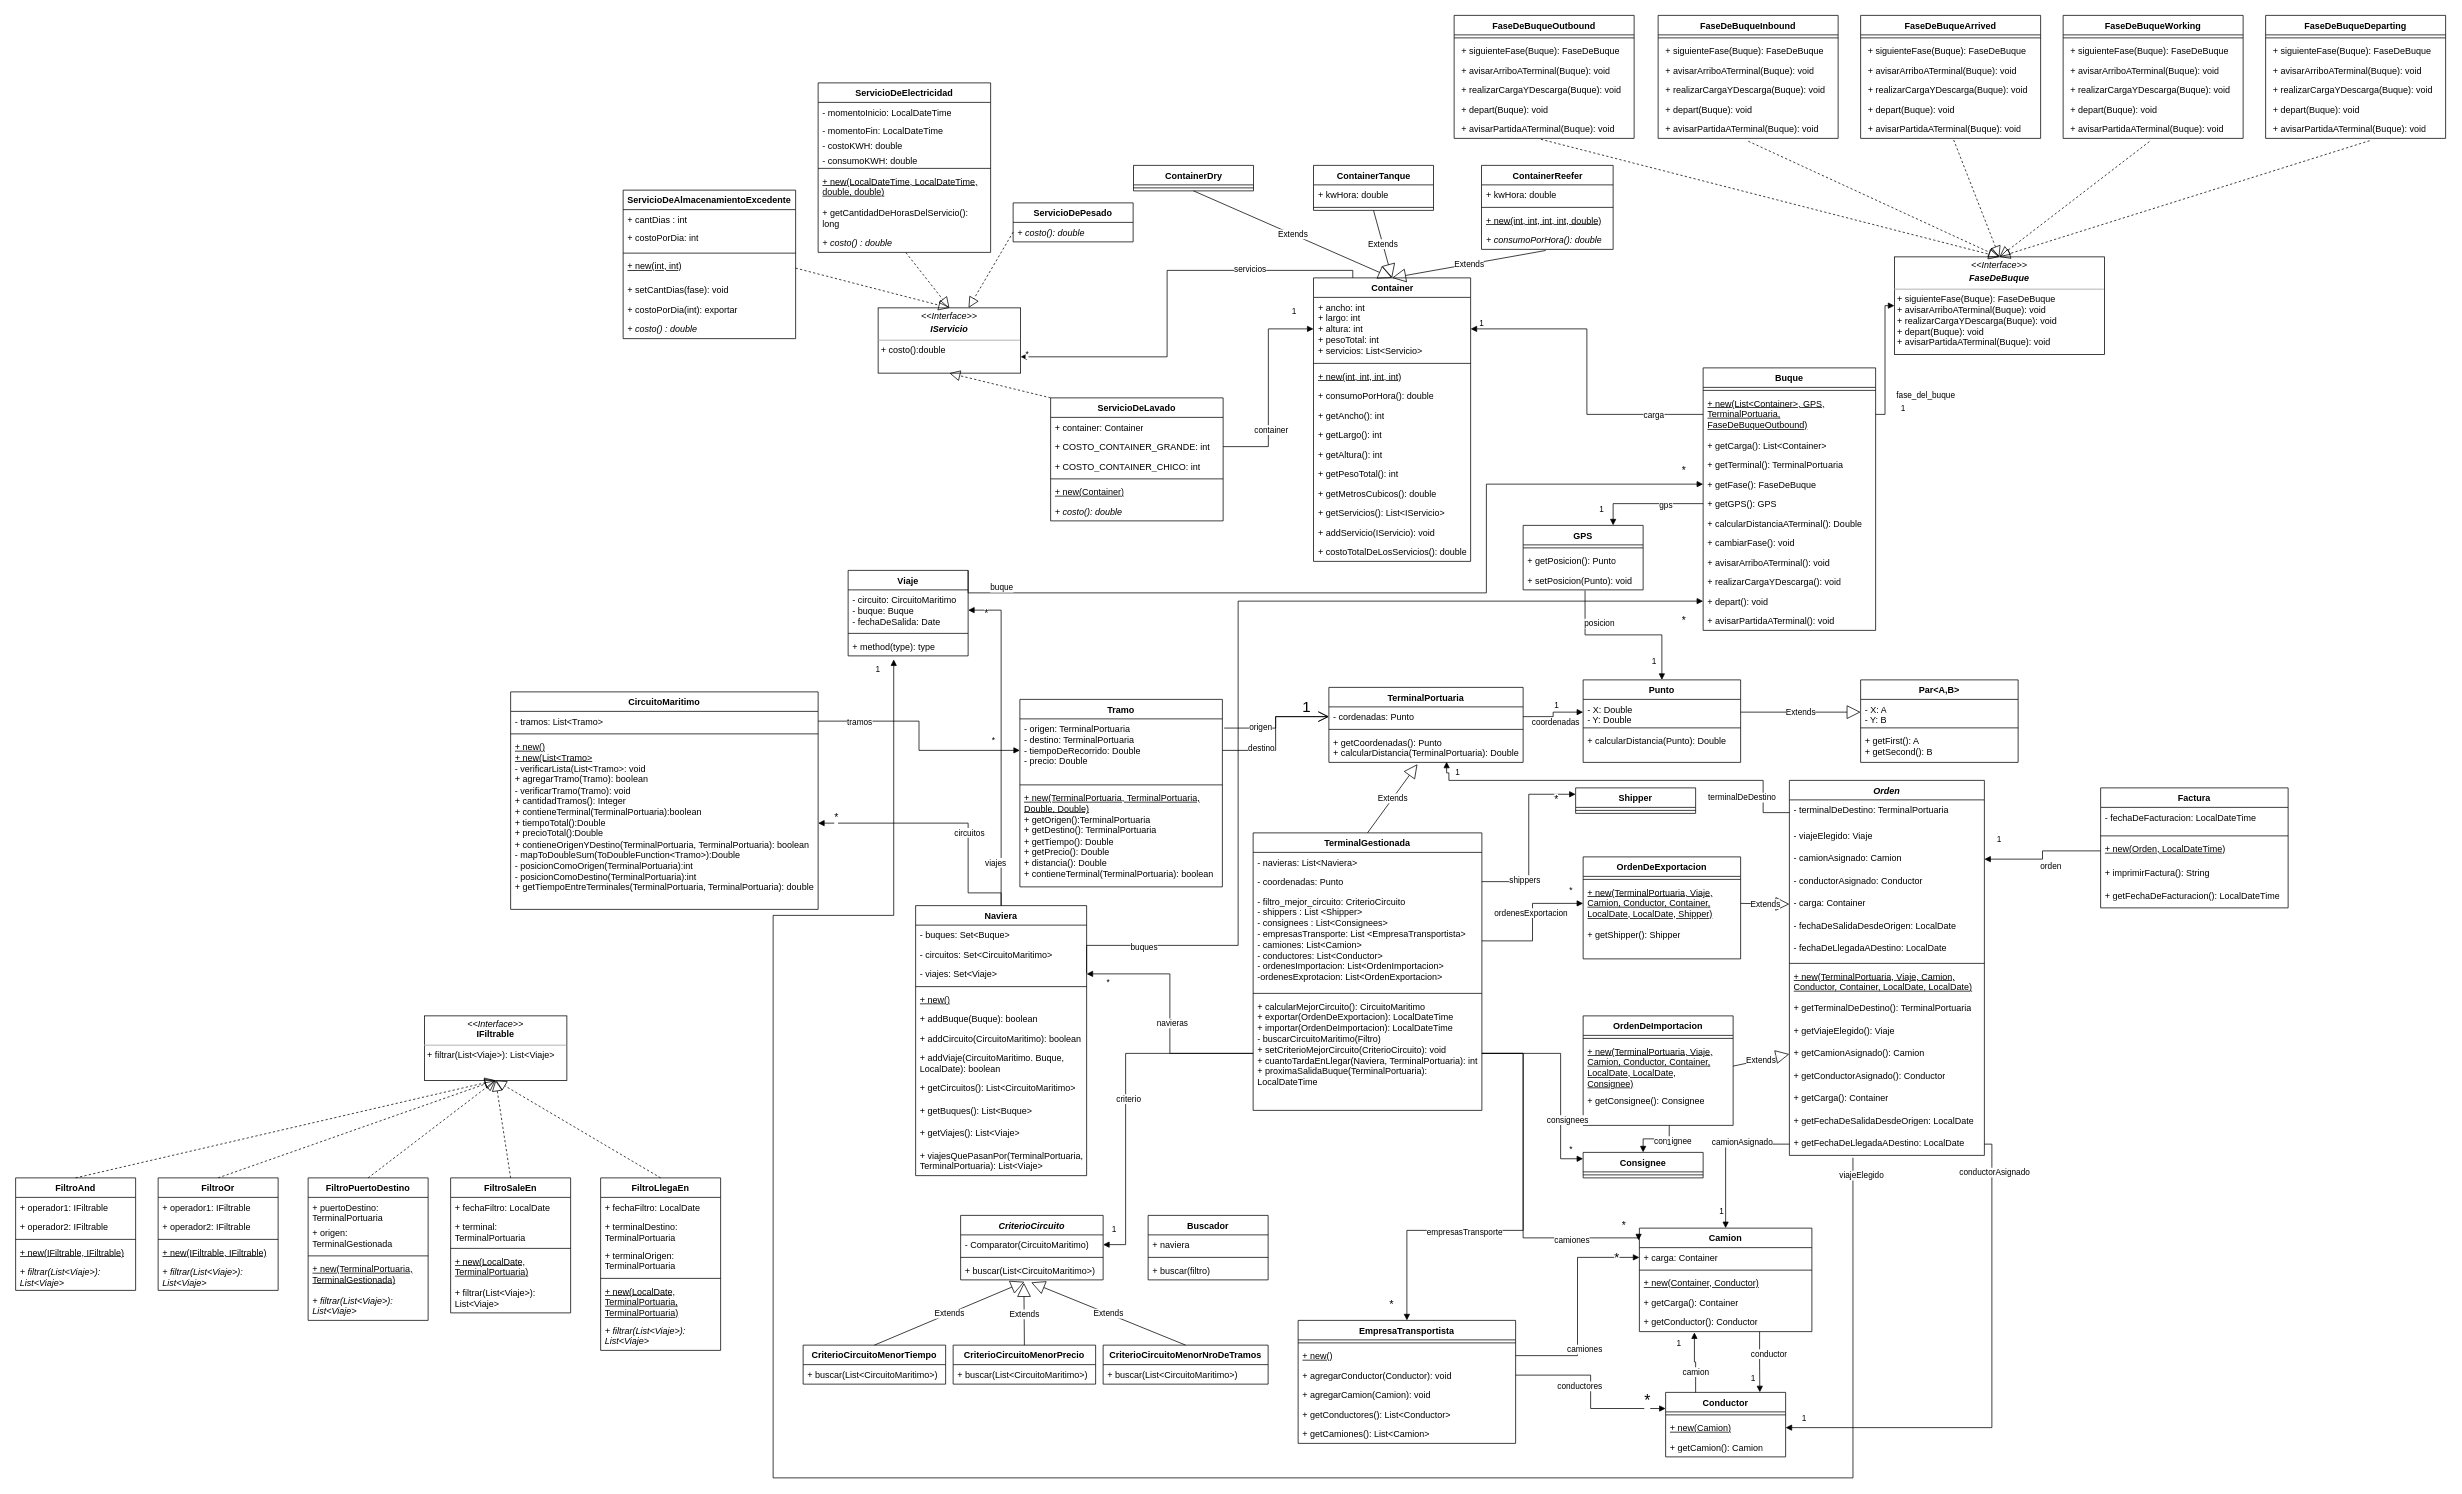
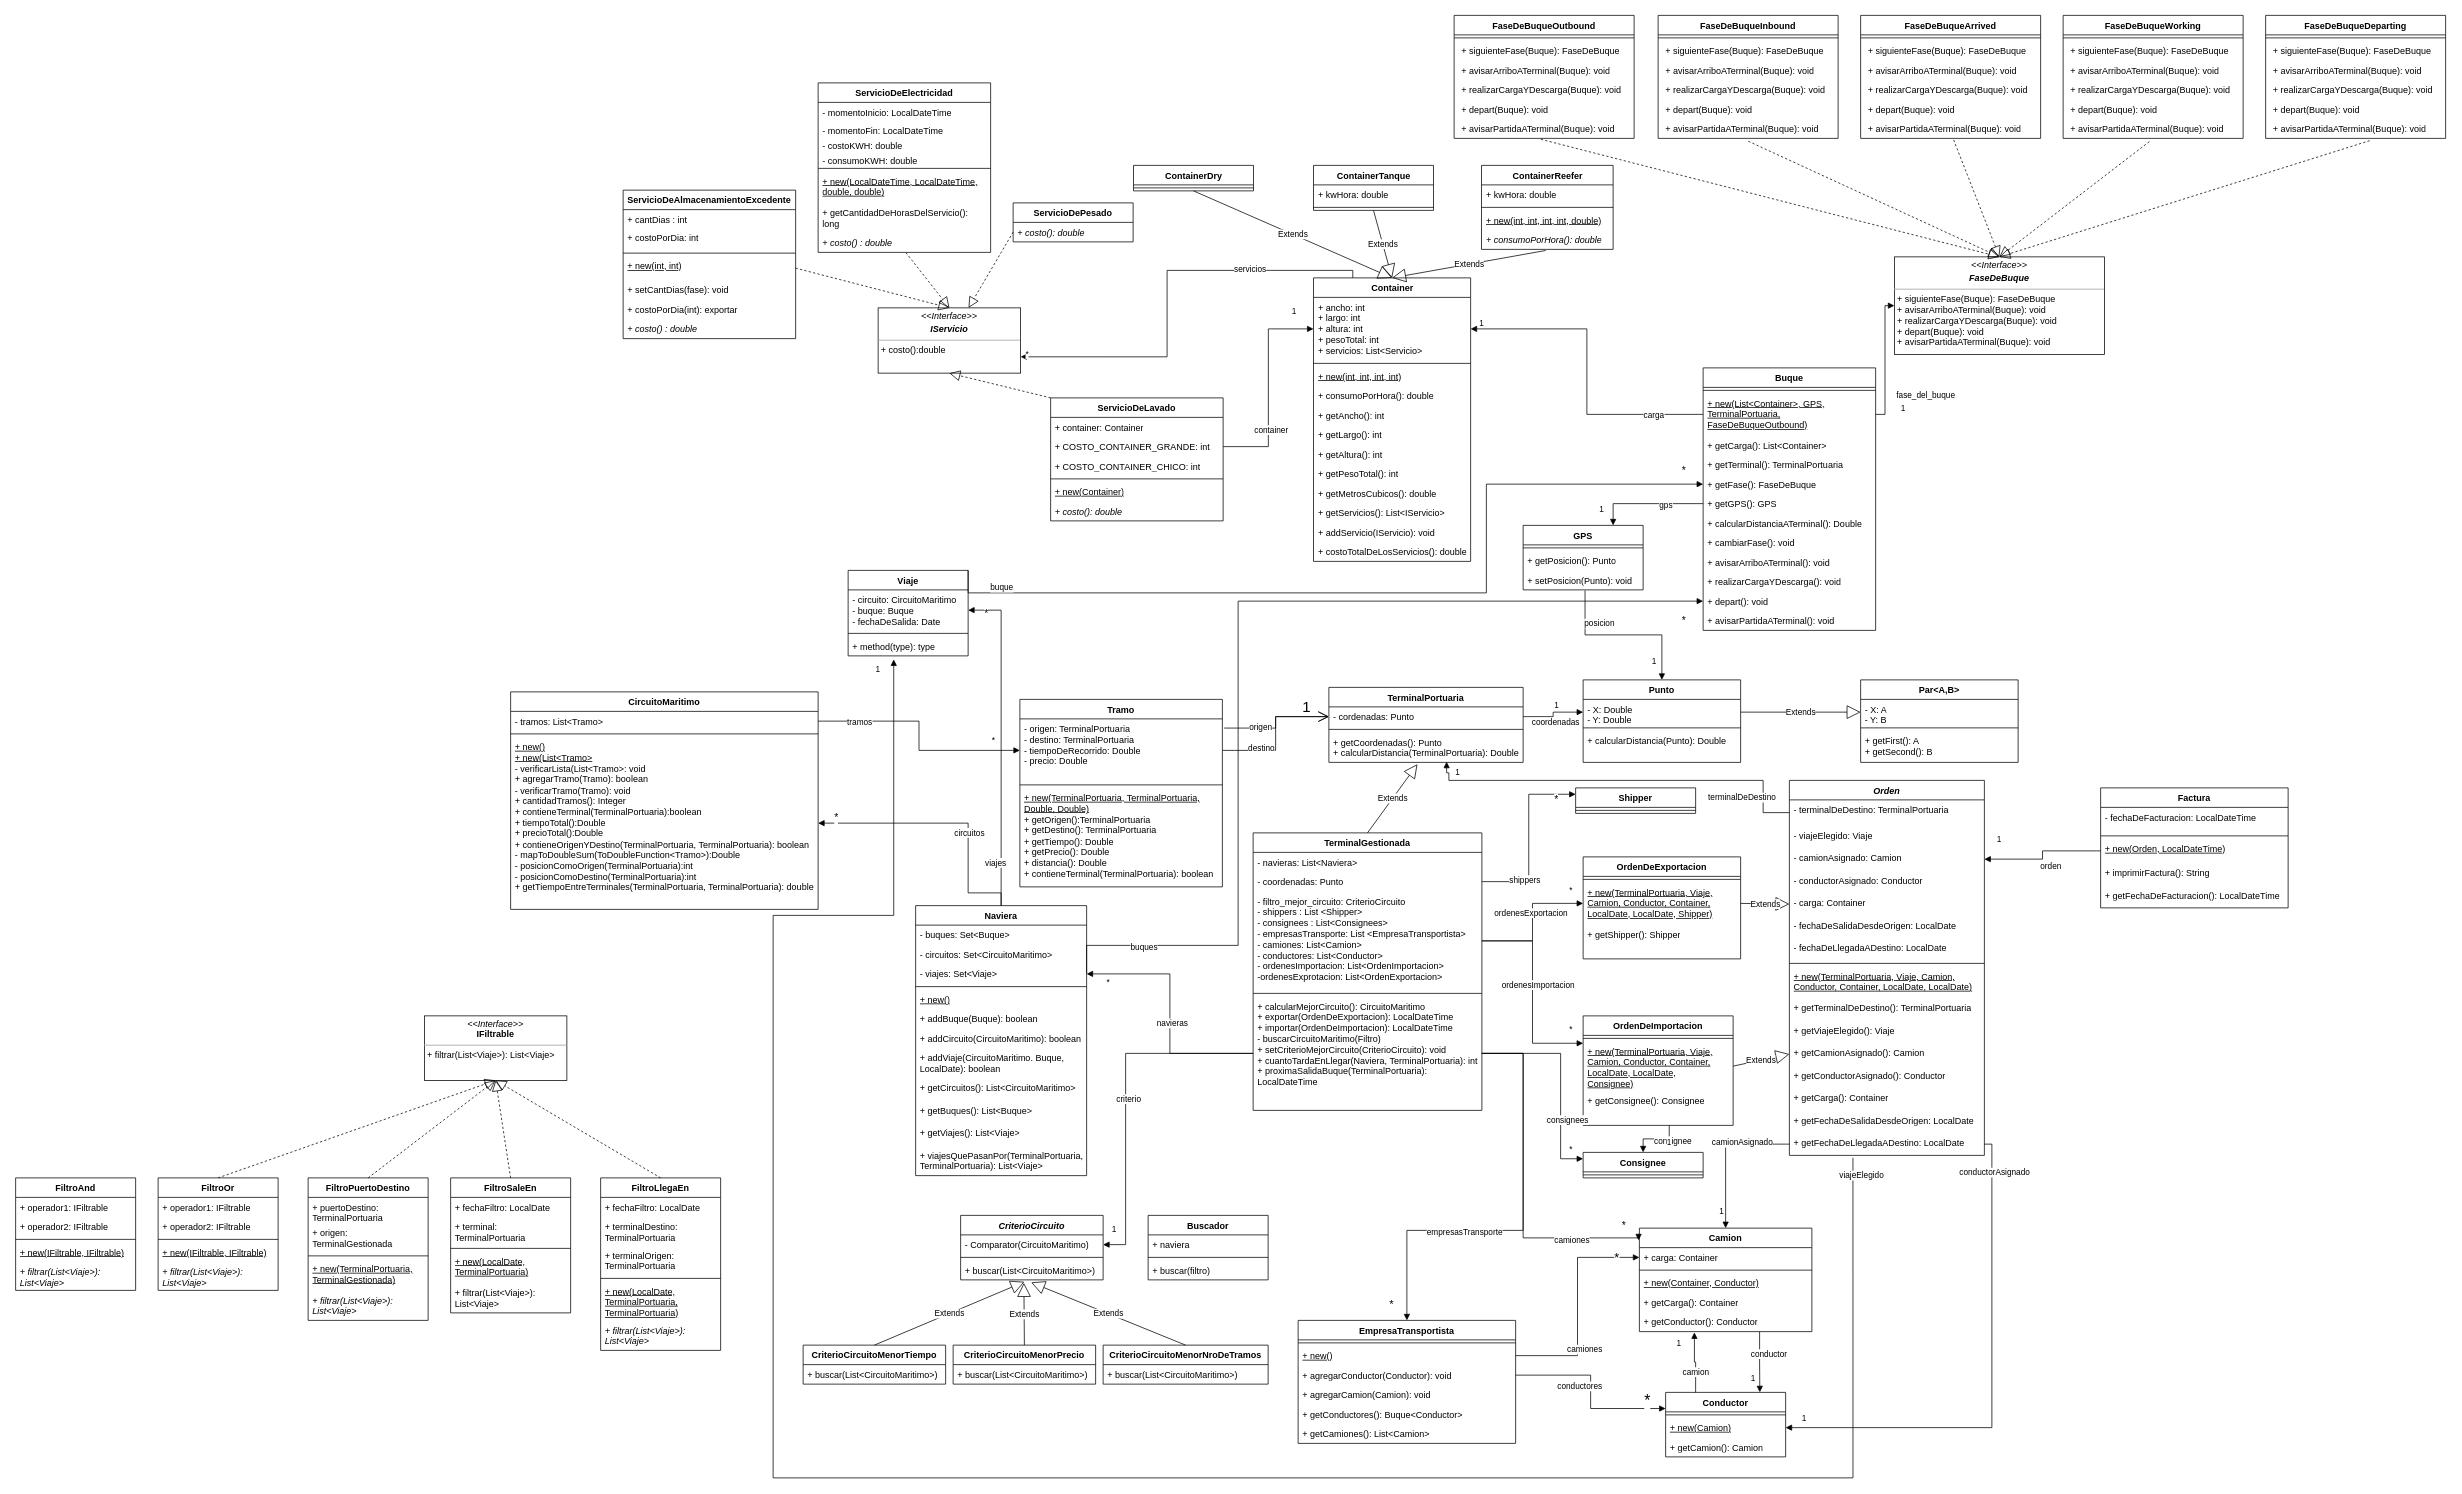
+ <mxCell id="281" value="ordenesImportacion" style="endArrow=block;endFill=1;html=1;edgeStyle=orthogonalEdgeStyle;align=left;verticalAlign=top;rounded=0;exitX=1;exitY=0.5;exitDx=0;exitDy=0;entryX=0;entryY=0.25;entryDx=0;entryDy=0;" parent="1" source="18" target="163" edge="1"><mxGeometry x="-0.164" y="-43" relative="1" as="geometry"><mxPoint x="2030" y="1300" as="sourcePoint" /><mxPoint x="2190" y="1300" as="targetPoint" /><mxPoint as="offset" /></mxGeometry></mxCell>
+ <mxCell id="282" value="*" style="edgeLabel;resizable=0;html=1;align=left;verticalAlign=bottom;" parent="281" connectable="0" vertex="1"><mxGeometry x="-1" relative="1" as="geometry"><mxPoint x="115" y="126" as="offset" /></mxGeometry></mxCell>
- <mxCell id="298" value="" style="endArrow=block;dashed=1;endFill=0;endSize=12;html=1;rounded=0;exitX=0.5;exitY=0;exitDx=0;exitDy=0;entryX=0.5;entryY=1;entryDx=0;entryDy=0;" parent="1" source="290" target="289" edge="1"><mxGeometry width="160" relative="1" as="geometry"><mxPoint x="190" y="1590" as="sourcePoint" /><mxPoint x="555" y="1460" as="targetPoint" /></mxGeometry></mxCell>
- <mxCell id="57" value="+ getConductores(): List&amp;lt;Conductor&amp;gt;" style="text;strokeColor=none;fillColor=none;align=left;verticalAlign=top;spacingLeft=4;spacingRight=4;overflow=hidden;rotatable=0;points=[[0,0.5],[1,0.5]];portConstraint=eastwest;whiteSpace=wrap;html=1;" parent="52" vertex="1"><mxGeometry y="112" width="290" height="26" as="geometry" /></mxCell>
+ <mxCell id="57" value="+ getConductores(): Buque&amp;lt;Conductor&amp;gt;" style="text;strokeColor=none;fillColor=none;align=left;verticalAlign=top;spacingLeft=4;spacingRight=4;overflow=hidden;rotatable=0;points=[[0,0.5],[1,0.5]];portConstraint=eastwest;whiteSpace=wrap;html=1;" parent="52" vertex="1"><mxGeometry y="112" width="290" height="26" as="geometry" /></mxCell>
